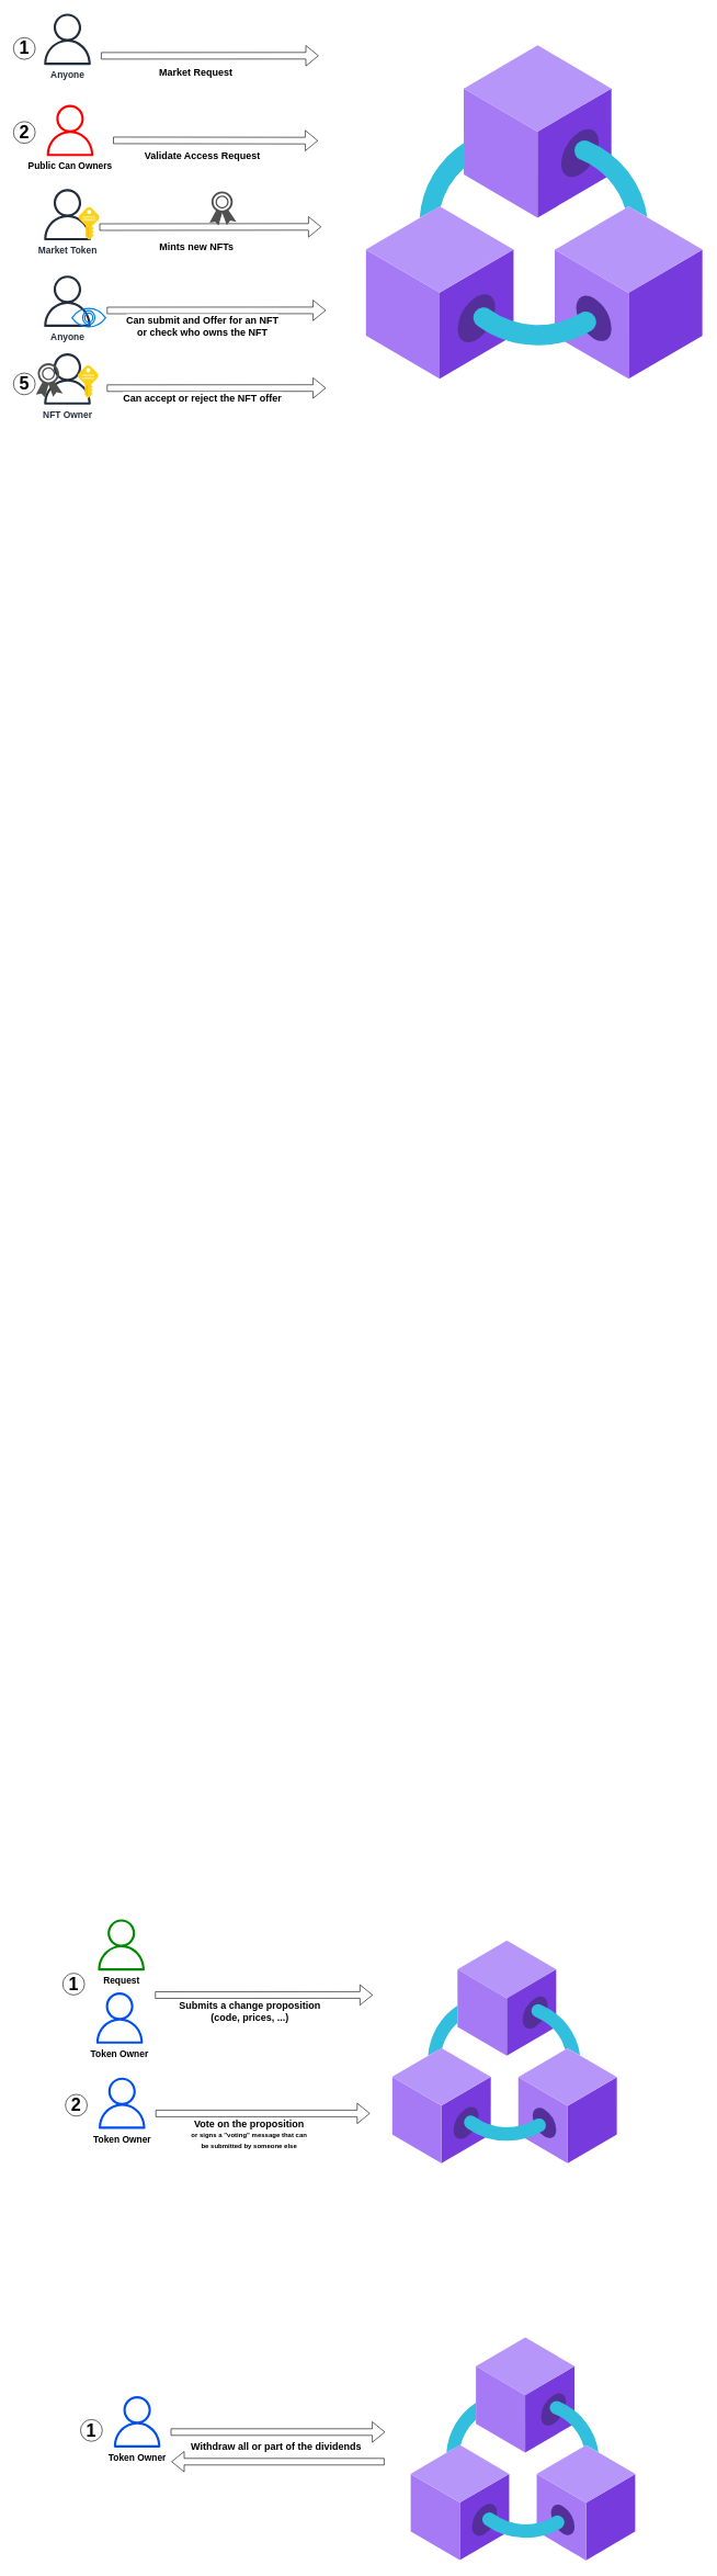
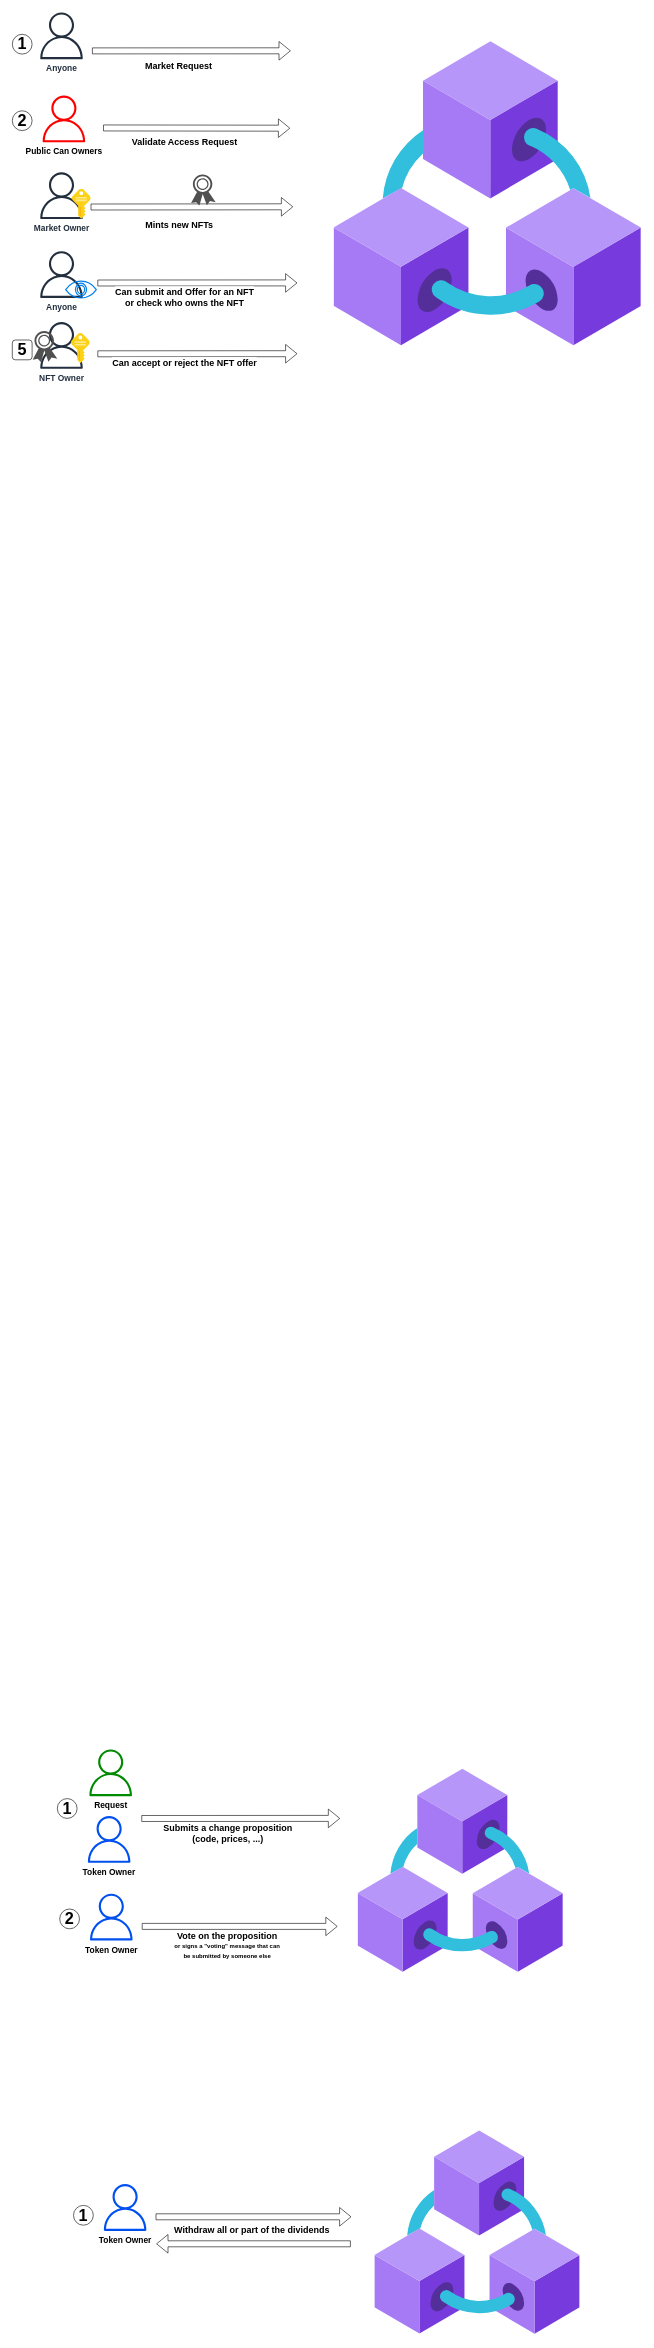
- <mxCell id="2" value="&lt;b&gt;&lt;font style=&quot;font-size: 14px&quot;&gt;Market Token&lt;/font&gt;&lt;/b&gt;" style="outlineConnect=0;fontColor=#232F3E;gradientColor=none;fillColor=#232F3E;strokeColor=none;dashed=0;verticalLabelPosition=bottom;verticalAlign=top;align=center;html=1;fontSize=12;fontStyle=0;aspect=fixed;pointerEvents=1;shape=mxgraph.aws4.user;" parent="1" vertex="1"><mxGeometry x="63" y="286.5" width="78" height="78" as="geometry" /></mxCell>
+ <mxCell id="2" value="&lt;b&gt;&lt;font style=&quot;font-size: 14px&quot;&gt;Market Owner&lt;/font&gt;&lt;/b&gt;" style="outlineConnect=0;fontColor=#232F3E;gradientColor=none;fillColor=#232F3E;strokeColor=none;dashed=0;verticalLabelPosition=bottom;verticalAlign=top;align=center;html=1;fontSize=12;fontStyle=0;aspect=fixed;pointerEvents=1;shape=mxgraph.aws4.user;" parent="1" vertex="1"><mxGeometry x="63" y="286.5" width="78" height="78" as="geometry" /></mxCell>
- <mxCell id="45" value="&lt;font size=&quot;1&quot;&gt;&lt;b style=&quot;font-size: 27px&quot;&gt;5&lt;/b&gt;&lt;/font&gt;" style="ellipse;whiteSpace=wrap;html=1;aspect=fixed;strokeColor=#000000;fillColor=none;" vertex="1" parent="1"><mxGeometry x="20" y="566" width="33" height="33" as="geometry" /></mxCell>
+ <mxCell id="45" value="&lt;font size=&quot;1&quot;&gt;&lt;b style=&quot;font-size: 27px&quot;&gt;5&lt;/b&gt;&lt;/font&gt;" style="whiteSpace=wrap;html=1;aspect=fixed;strokeColor=#000000;fillColor=none;rounded=1;" vertex="1" parent="1"><mxGeometry x="20" y="566" width="33" height="33" as="geometry" /></mxCell>
